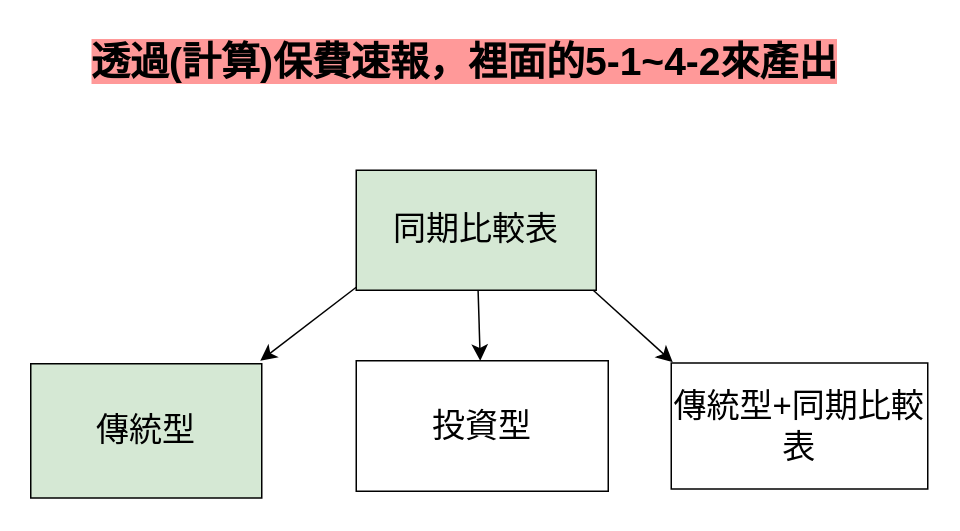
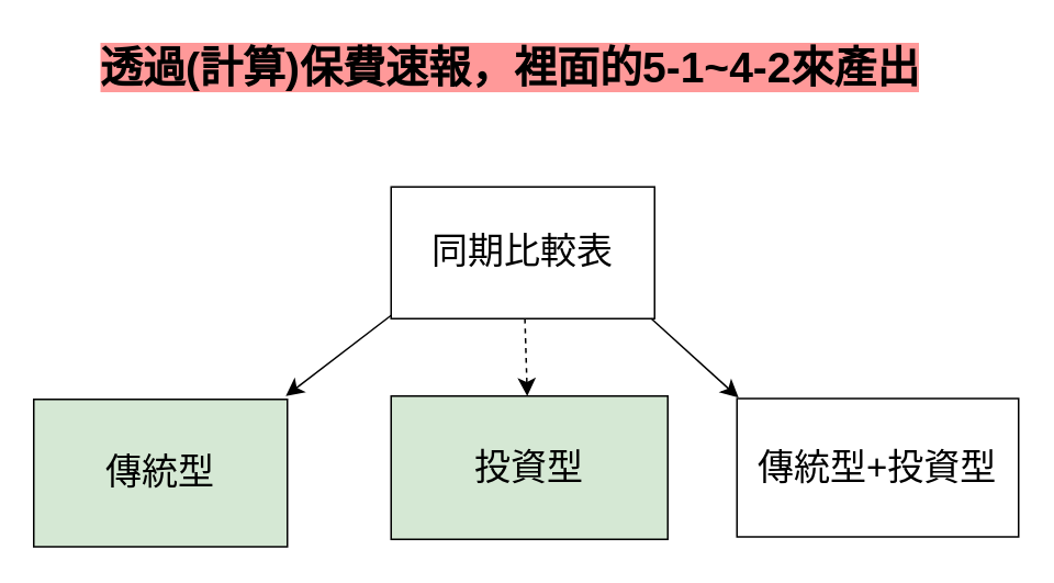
- <mxCell id="3" value="&lt;font style=&quot;font-size: 22px;&quot;&gt;同期比較表&lt;/font&gt;" style="rounded=0;whiteSpace=wrap;html=1;fillColor=#d5e8d4;" vertex="1" parent="1"><mxGeometry x="237" y="113" width="160" height="80" as="geometry" /></mxCell>
+ <mxCell id="3" value="&lt;font style=&quot;font-size: 22px;&quot;&gt;同期比較表&lt;/font&gt;" style="rounded=0;whiteSpace=wrap;html=1;" vertex="1" parent="1"><mxGeometry x="237" y="113" width="160" height="80" as="geometry" /></mxCell>
- <mxCell id="2" value="" style="edgeStyle=none;curved=1;rounded=0;orthogonalLoop=1;jettySize=auto;html=1;fontSize=12;startSize=8;endSize=8;" edge="1" parent="1" source="3" target="5"><mxGeometry relative="1" as="geometry" /></mxCell>
+ <mxCell id="2" value="" style="edgeStyle=none;curved=1;rounded=0;orthogonalLoop=1;jettySize=auto;html=1;fontSize=12;startSize=8;endSize=8;dashed=1;" edge="1" parent="1" source="3" target="5"><mxGeometry relative="1" as="geometry" /></mxCell>
- <mxCell id="5" value="&lt;font style=&quot;font-size: 22px;&quot;&gt;投資型&lt;/font&gt;" style="rounded=0;whiteSpace=wrap;html=1;" vertex="1" parent="1"><mxGeometry x="237" y="240" width="168" height="87" as="geometry" /></mxCell>
+ <mxCell id="5" value="&lt;font style=&quot;font-size: 22px;&quot;&gt;投資型&lt;/font&gt;" style="rounded=0;whiteSpace=wrap;html=1;fillColor=#d5e8d4;" vertex="1" parent="1"><mxGeometry x="237" y="240" width="168" height="87" as="geometry" /></mxCell>
- <mxCell id="6" value="&lt;font style=&quot;font-size: 22px;&quot;&gt;傳統型+同期比較表&lt;/font&gt;" style="rounded=0;whiteSpace=wrap;html=1;" vertex="1" parent="1"><mxGeometry x="447" y="241.5" width="171" height="84" as="geometry" /></mxCell>
+ <mxCell id="6" value="&lt;font style=&quot;font-size: 22px;&quot;&gt;傳統型+投資型&lt;/font&gt;" style="rounded=0;whiteSpace=wrap;html=1;" vertex="1" parent="1"><mxGeometry x="447" y="241.5" width="171" height="84" as="geometry" /></mxCell>
